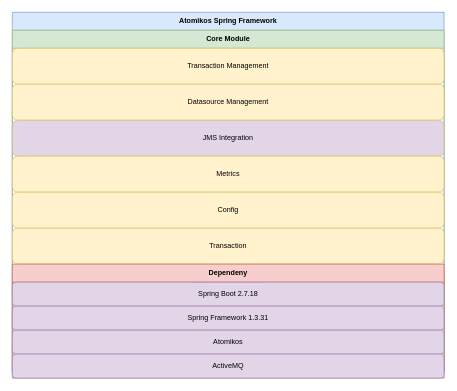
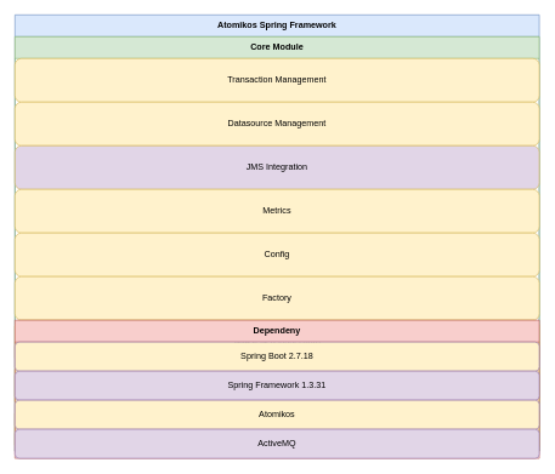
- <mxCell id="9" value="Transaction" style="rounded=1;whiteSpace=wrap;html=1;fillColor=#fff2cc;strokeColor=#d6b656;" parent="3" vertex="1"><mxGeometry y="330" width="720" height="60" as="geometry" /></mxCell>
+ <mxCell id="9" value="Factory" style="rounded=1;whiteSpace=wrap;html=1;fillColor=#fff2cc;strokeColor=#d6b656;" parent="3" vertex="1"><mxGeometry y="330" width="720" height="60" as="geometry" /></mxCell>
- <mxCell id="14" value="Spring Boot 2.7.18" style="rounded=1;whiteSpace=wrap;html=1;fillColor=#e1d5e7;strokeColor=#9673a6;" parent="13" vertex="1"><mxGeometry y="30" width="720" height="40" as="geometry" /></mxCell>
+ <mxCell id="14" value="Spring Boot 2.7.18" style="rounded=1;whiteSpace=wrap;html=1;fillColor=#fff2cc;strokeColor=#9673a6;" parent="13" vertex="1"><mxGeometry y="30" width="720" height="40" as="geometry" /></mxCell>
- <mxCell id="16" value="Atomikos" style="rounded=1;whiteSpace=wrap;html=1;fillColor=#e1d5e7;strokeColor=#9673a6;" parent="13" vertex="1"><mxGeometry y="110" width="720" height="40" as="geometry" /></mxCell>
+ <mxCell id="16" value="Atomikos" style="rounded=1;whiteSpace=wrap;html=1;fillColor=#fff2cc;strokeColor=#9673a6;" parent="13" vertex="1"><mxGeometry y="110" width="720" height="40" as="geometry" /></mxCell>
